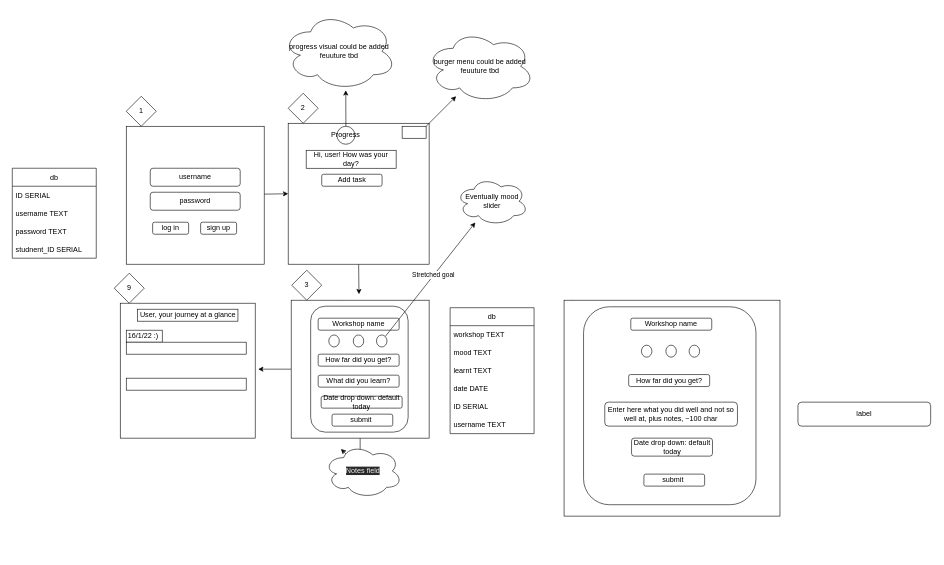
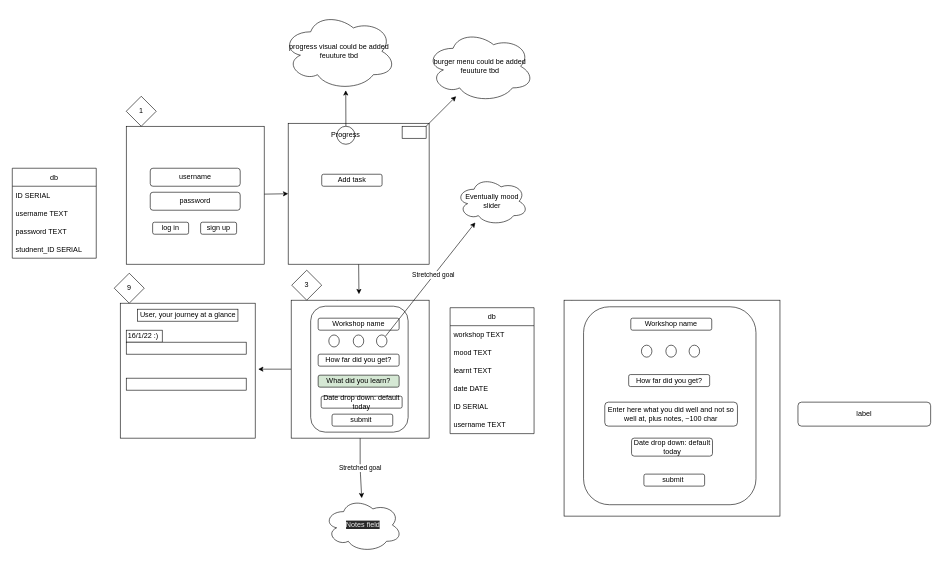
- <mxCell id="55" value="2" style="rhombus;whiteSpace=wrap;html=1;" vertex="1" parent="1"><mxGeometry x="480" y="155" width="50" height="50" as="geometry" /></mxCell>
- <mxCell id="10" value="Hi, user! How was your day?" style="rounded=0;whiteSpace=wrap;html=1;" parent="1" vertex="1"><mxGeometry x="510" y="250" width="150" height="30" as="geometry" /></mxCell>
- <mxCell id="34" value="What did you learn?" style="rounded=1;whiteSpace=wrap;html=1;fontStyle=0" parent="1" vertex="1"><mxGeometry x="530" y="625" width="135" height="20" as="geometry" /></mxCell>
+ <mxCell id="34" value="What did you learn?" style="rounded=1;whiteSpace=wrap;html=1;fontStyle=0;fillColor=#d5e8d4;" parent="1" vertex="1"><mxGeometry x="530" y="625" width="135" height="20" as="geometry" /></mxCell>
- <mxCell id="42" value="&lt;meta charset=&quot;utf-8&quot;&gt;&lt;span style=&quot;color: rgb(240, 240, 240); font-family: helvetica; font-size: 12px; font-style: normal; font-weight: 400; letter-spacing: normal; text-align: center; text-indent: 0px; text-transform: none; word-spacing: 0px; background-color: rgb(42, 42, 42); display: inline; float: none;&quot;&gt;Notes field&lt;/span&gt;" style="ellipse;shape=cloud;whiteSpace=wrap;html=1;" parent="1" vertex="1"><mxGeometry x="540" y="740" width="130" height="90" as="geometry" /></mxCell>
+ <mxCell id="42" value="&lt;meta charset=&quot;utf-8&quot;&gt;&lt;span style=&quot;color: rgb(240, 240, 240); font-family: helvetica; font-size: 12px; font-style: normal; font-weight: 400; letter-spacing: normal; text-align: center; text-indent: 0px; text-transform: none; word-spacing: 0px; background-color: rgb(42, 42, 42); display: inline; float: none;&quot;&gt;Notes field&lt;/span&gt;" style="ellipse;shape=cloud;whiteSpace=wrap;html=1;" parent="1" vertex="1"><mxGeometry x="540" y="830" width="130" height="90" as="geometry" /></mxCell>
